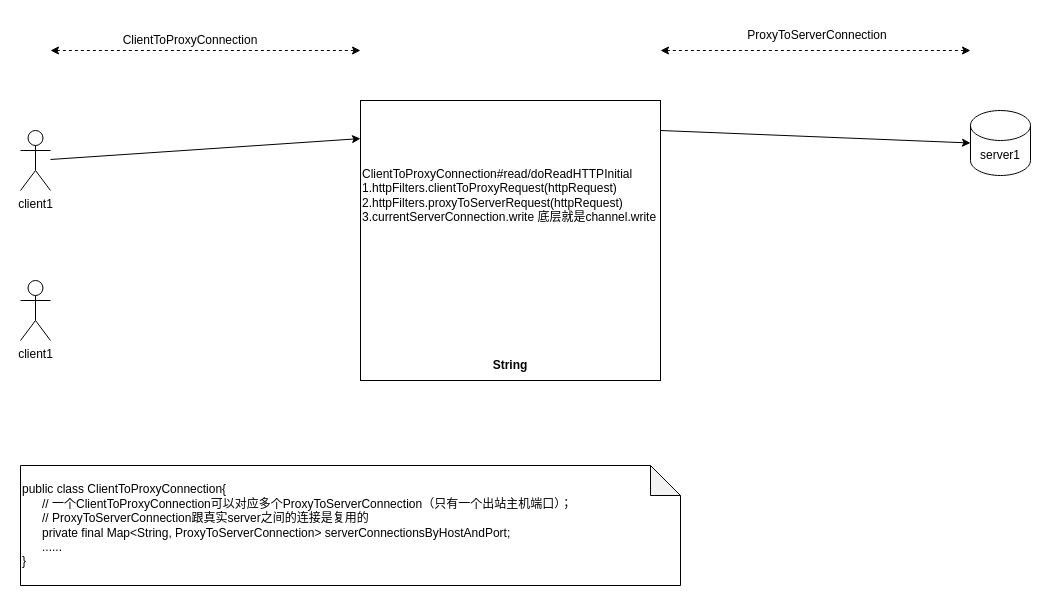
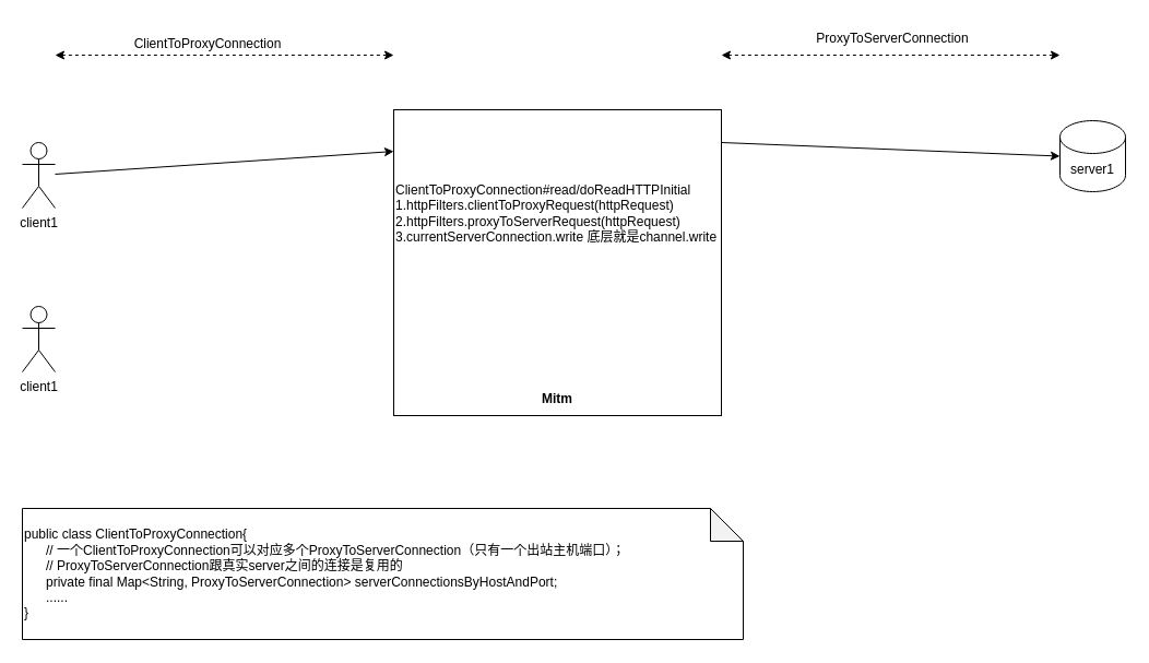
- <mxCell id="3" value="&lt;b&gt;String&lt;/b&gt;" style="text;html=1;strokeColor=none;fillColor=none;align=center;verticalAlign=middle;whiteSpace=wrap;rounded=0;" vertex="1" parent="1"><mxGeometry x="480" y="350" width="60" height="30" as="geometry" /></mxCell>
+ <mxCell id="3" value="&lt;b&gt;Mitm&lt;/b&gt;" style="text;html=1;strokeColor=none;fillColor=none;align=center;verticalAlign=middle;whiteSpace=wrap;rounded=0;" vertex="1" parent="1"><mxGeometry x="480" y="350" width="60" height="30" as="geometry" /></mxCell>
